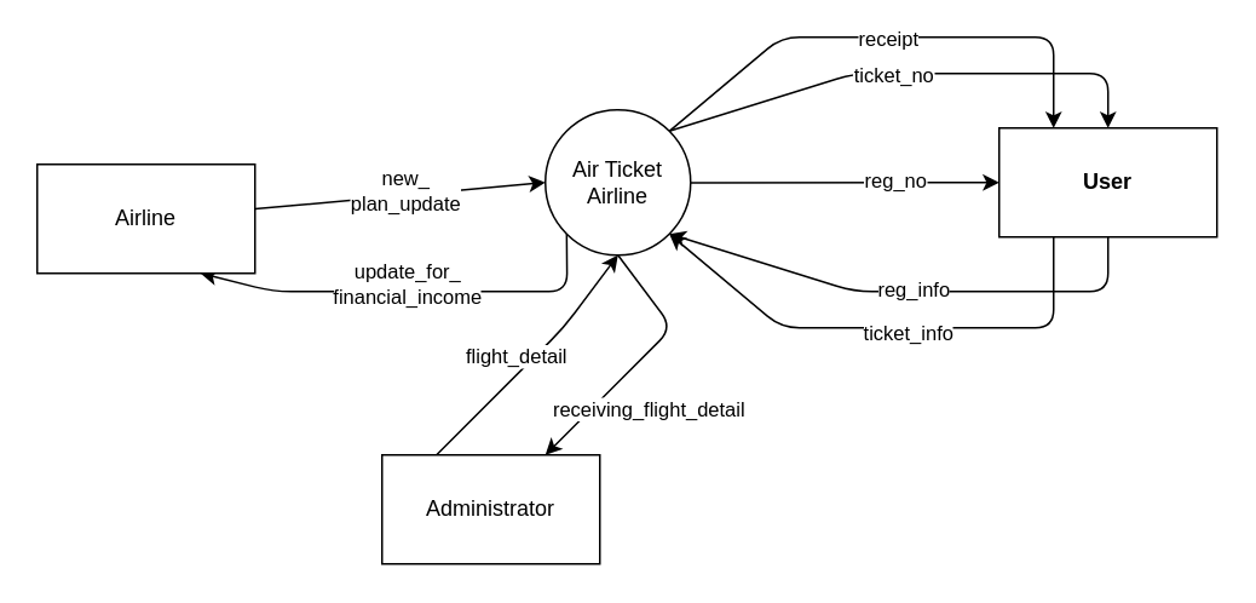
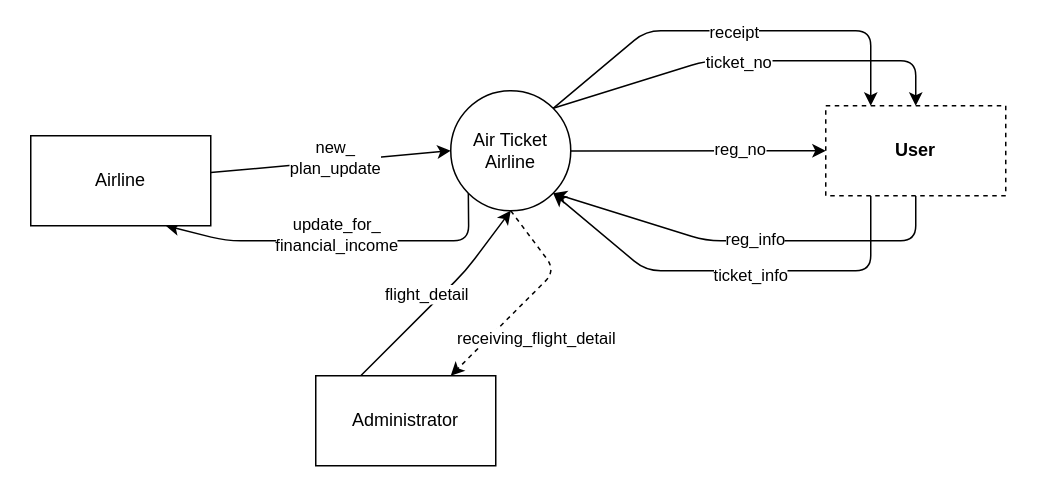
- <mxCell id="6" value="User" style="whiteSpace=wrap;html=1;fontStyle=1" parent="1" vertex="1"><mxGeometry x="550" y="70" width="120" height="60" as="geometry" /></mxCell>
+ <mxCell id="6" value="User" style="whiteSpace=wrap;html=1;fontStyle=1;dashed=1;" parent="1" vertex="1"><mxGeometry x="550" y="70" width="120" height="60" as="geometry" /></mxCell>
- <mxCell id="15" style="edgeStyle=none;html=1;exitX=0.5;exitY=1;exitDx=0;exitDy=0;entryX=0.75;entryY=0;entryDx=0;entryDy=0;" parent="1" source="17" target="20" edge="1"><mxGeometry relative="1" as="geometry"><Array as="points"><mxPoint x="370" y="180" /></Array></mxGeometry></mxCell>
+ <mxCell id="15" style="edgeStyle=none;html=1;exitX=0.5;exitY=1;exitDx=0;exitDy=0;entryX=0.75;entryY=0;entryDx=0;entryDy=0;dashed=1;" parent="1" source="17" target="20" edge="1"><mxGeometry relative="1" as="geometry"><Array as="points"><mxPoint x="370" y="180" /></Array></mxGeometry></mxCell>
